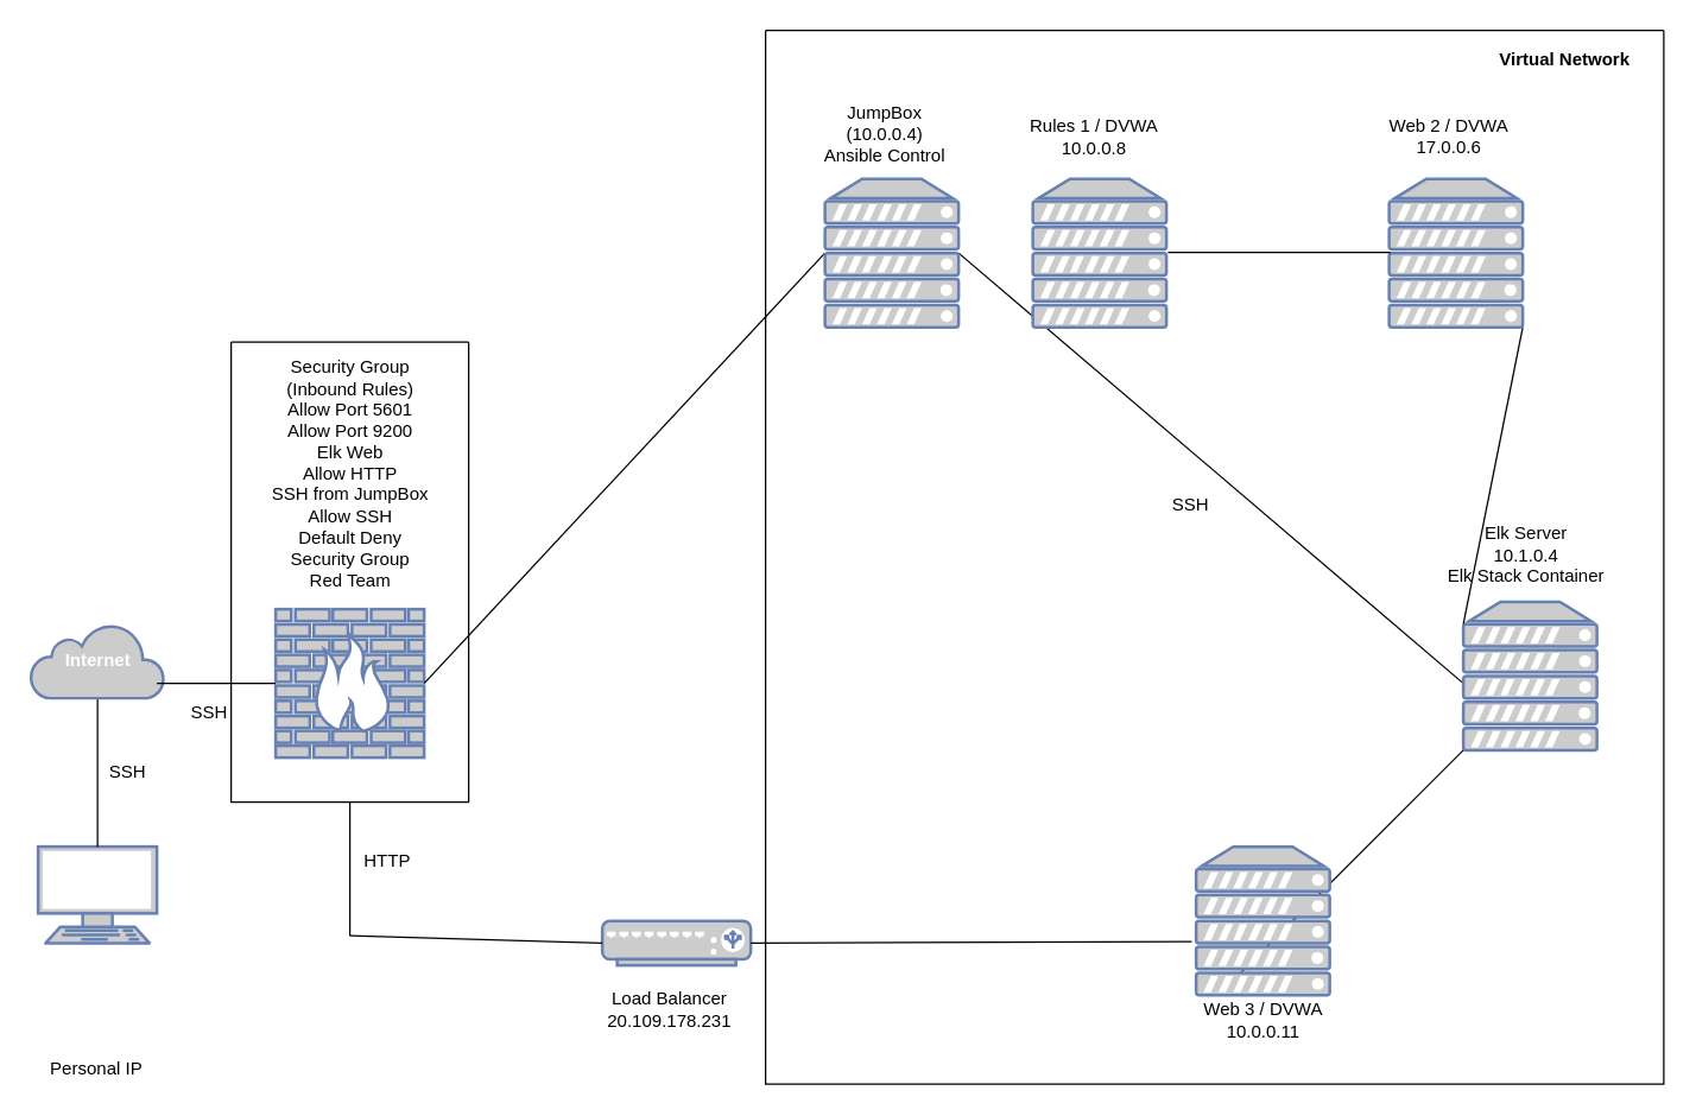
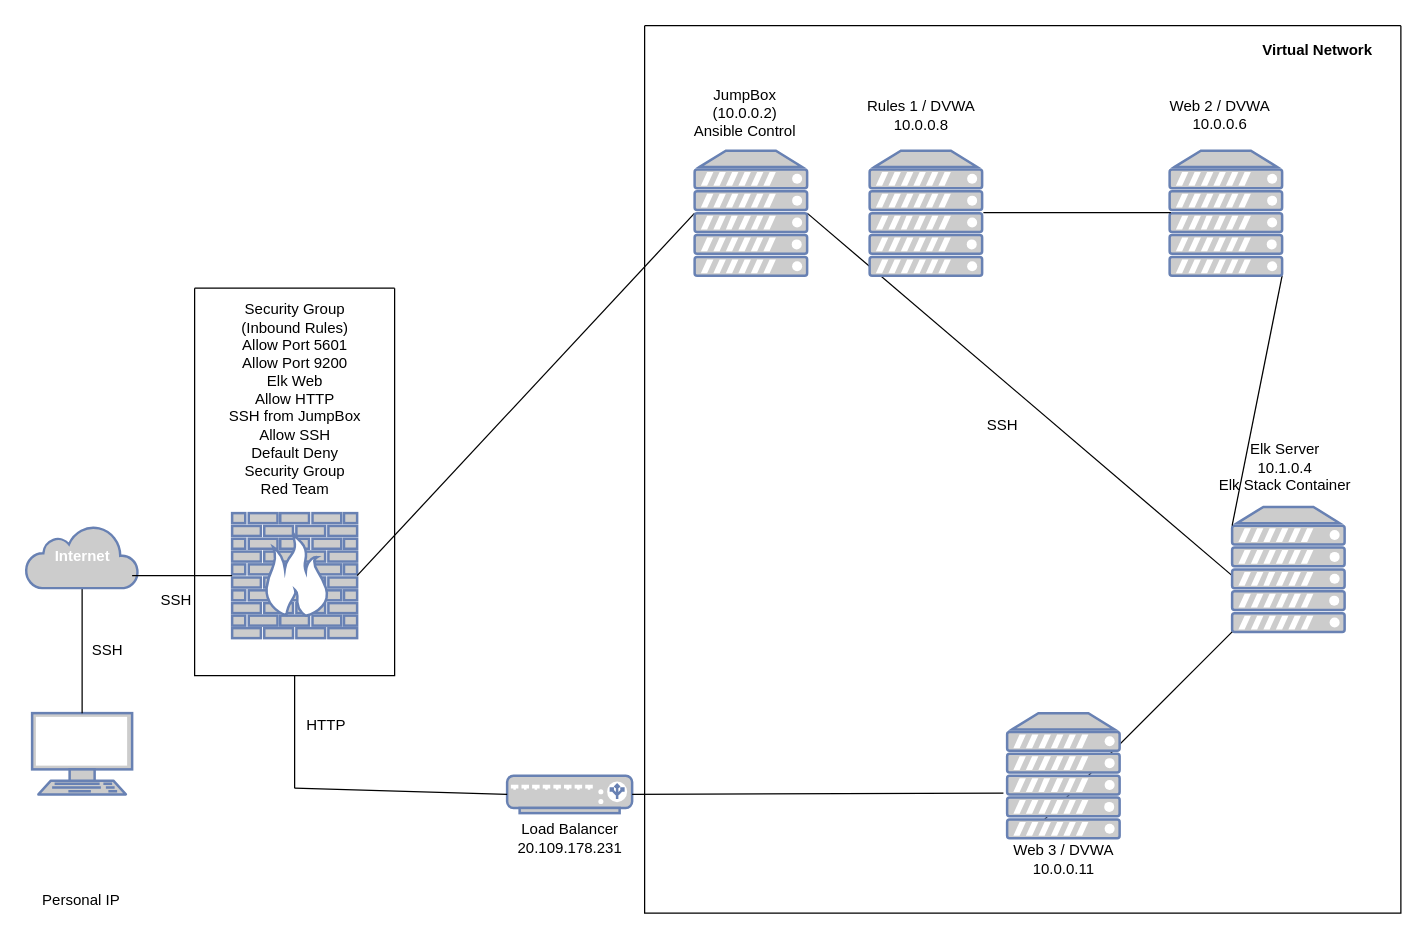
- <mxCell id="18" value="&lt;br&gt;&lt;br&gt;&lt;br&gt;Web 2 / DVWA&lt;br&gt;17.0.0.6" style="text;html=1;align=center;verticalAlign=middle;resizable=0;points=[];autosize=1;strokeColor=none;fillColor=none;fontColor=#000000;" parent="1" vertex="1"><mxGeometry x="925" y="30" width="100" height="80" as="geometry" /></mxCell>
+ <mxCell id="18" value="&lt;br&gt;&lt;br&gt;&lt;br&gt;Web 2 / DVWA&lt;br&gt;10.0.0.6" style="text;html=1;align=center;verticalAlign=middle;resizable=0;points=[];autosize=1;strokeColor=none;fillColor=none;fontColor=#000000;" parent="1" vertex="1"><mxGeometry x="925" y="30" width="100" height="80" as="geometry" /></mxCell>
- <mxCell id="33" value="JumpBox&lt;br&gt;(10.0.0.4)&lt;br&gt;Ansible Control" style="text;html=1;align=center;verticalAlign=middle;resizable=0;points=[];autosize=1;strokeColor=none;fillColor=none;fontColor=#000000;" parent="31" vertex="1"><mxGeometry x="30" y="45" width="100" height="50" as="geometry" /></mxCell>
+ <mxCell id="33" value="JumpBox&lt;br&gt;(10.0.0.2)&lt;br&gt;Ansible Control" style="text;html=1;align=center;verticalAlign=middle;resizable=0;points=[];autosize=1;strokeColor=none;fillColor=none;fontColor=#000000;" parent="31" vertex="1"><mxGeometry x="30" y="45" width="100" height="50" as="geometry" /></mxCell>
- <mxCell id="27" value="Load Balancer&lt;br&gt;20.109.178.231" style="text;html=1;align=center;verticalAlign=middle;resizable=0;points=[];autosize=1;strokeColor=none;fillColor=none;fontColor=#000000;" parent="1" vertex="1"><mxGeometry x="400" y="665" width="100" height="30" as="geometry" /></mxCell>
+ <mxCell id="27" value="Load Balancer&lt;br&gt;20.109.178.231" style="text;html=1;align=center;verticalAlign=middle;resizable=0;points=[];autosize=1;strokeColor=none;fillColor=none;fontColor=#000000;" parent="1" vertex="1"><mxGeometry x="405" y="655" width="100" height="30" as="geometry" /></mxCell>
